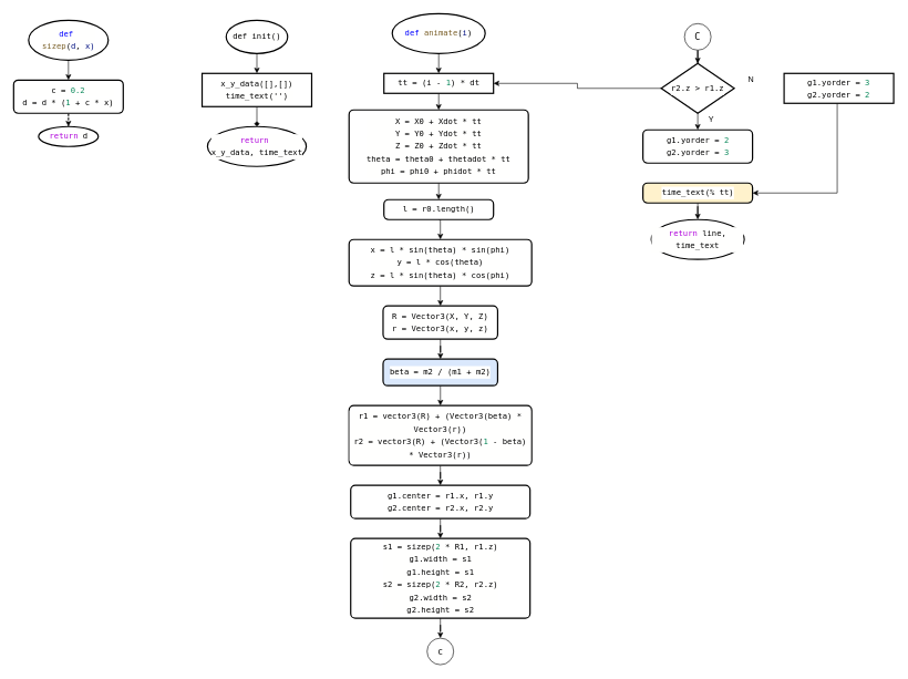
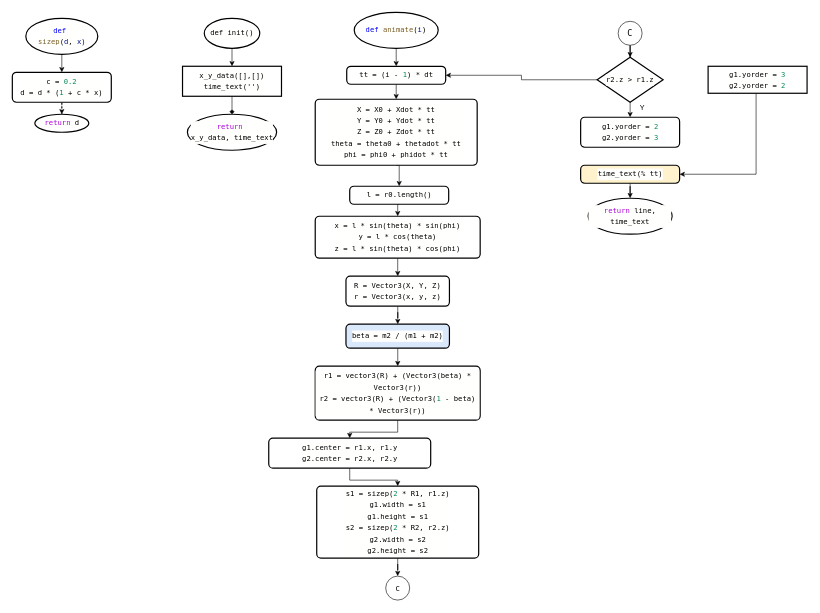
- <mxCell id="45" value="N" style="text;html=1;align=center;verticalAlign=middle;resizable=0;points=[];autosize=1;strokeColor=none;fillColor=none;fontSize=12;" vertex="1" parent="1"><mxGeometry x="1120" y="110" width="20" height="20" as="geometry" /></mxCell>
- <mxCell id="15" value="&lt;div style=&quot;background-color: rgb(255 , 255 , 254) ; font-family: monospace , &amp;#34;droid sans mono&amp;#34; , &amp;#34;monospace&amp;#34; , monospace , &amp;#34;droid sans fallback&amp;#34; ; line-height: 19px&quot;&gt;&lt;div style=&quot;font-family: monospace , &amp;#34;droid sans mono&amp;#34; , &amp;#34;monospace&amp;#34; , monospace , &amp;#34;droid sans fallback&amp;#34; ; line-height: 19px&quot;&gt;tt = (i - &lt;span style=&quot;color: #09885a&quot;&gt;1&lt;/span&gt;) * dt&lt;/div&gt;&lt;/div&gt;" style="whiteSpace=wrap;html=1;absoluteArcSize=1;arcSize=14;strokeWidth=2;rounded=0;" vertex="1" parent="1"><mxGeometry x="577.5" y="110" width="165" height="30" as="geometry" /></mxCell>
+ <mxCell id="15" value="&lt;div style=&quot;background-color: rgb(255 , 255 , 254) ; font-family: monospace , &amp;#34;droid sans mono&amp;#34; , &amp;#34;monospace&amp;#34; , monospace , &amp;#34;droid sans fallback&amp;#34; ; line-height: 19px&quot;&gt;&lt;div style=&quot;font-family: monospace , &amp;#34;droid sans mono&amp;#34; , &amp;#34;monospace&amp;#34; , monospace , &amp;#34;droid sans fallback&amp;#34; ; line-height: 19px&quot;&gt;tt = (i - &lt;span style=&quot;color: #09885a&quot;&gt;1&lt;/span&gt;) * dt&lt;/div&gt;&lt;/div&gt;" style="rounded=1;whiteSpace=wrap;html=1;absoluteArcSize=1;arcSize=14;strokeWidth=2;" vertex="1" parent="1"><mxGeometry x="577.5" y="110" width="165" height="30" as="geometry" /></mxCell>
- <mxCell id="19" value="&lt;div style=&quot;background-color: rgb(255 , 255 , 254) ; font-family: monospace , &amp;#34;droid sans mono&amp;#34; , &amp;#34;monospace&amp;#34; , monospace , &amp;#34;droid sans fallback&amp;#34; ; line-height: 19px&quot;&gt;&lt;div style=&quot;font-family: monospace , &amp;#34;droid sans mono&amp;#34; , &amp;#34;monospace&amp;#34; , monospace , &amp;#34;droid sans fallback&amp;#34; ; line-height: 19px&quot;&gt;&lt;div style=&quot;font-family: monospace , &amp;#34;droid sans mono&amp;#34; , &amp;#34;monospace&amp;#34; , monospace , &amp;#34;droid sans fallback&amp;#34; ; line-height: 19px&quot;&gt;&lt;font style=&quot;font-size: 12px&quot;&gt;l = r0.length()&lt;/font&gt;&lt;/div&gt;&lt;/div&gt;&lt;/div&gt;" style="rounded=1;whiteSpace=wrap;html=1;absoluteArcSize=1;arcSize=14;strokeWidth=2;" vertex="1" parent="1"><mxGeometry x="577.5" y="300" width="165" height="30" as="geometry" /></mxCell>
+ <mxCell id="19" value="&lt;div style=&quot;background-color: rgb(255 , 255 , 254) ; font-family: monospace , &amp;#34;droid sans mono&amp;#34; , &amp;#34;monospace&amp;#34; , monospace , &amp;#34;droid sans fallback&amp;#34; ; line-height: 19px&quot;&gt;&lt;div style=&quot;font-family: monospace , &amp;#34;droid sans mono&amp;#34; , &amp;#34;monospace&amp;#34; , monospace , &amp;#34;droid sans fallback&amp;#34; ; line-height: 19px&quot;&gt;&lt;div style=&quot;font-family: monospace , &amp;#34;droid sans mono&amp;#34; , &amp;#34;monospace&amp;#34; , monospace , &amp;#34;droid sans fallback&amp;#34; ; line-height: 19px&quot;&gt;&lt;font style=&quot;font-size: 12px&quot;&gt;l = r0.length()&lt;/font&gt;&lt;/div&gt;&lt;/div&gt;&lt;/div&gt;" style="rounded=1;whiteSpace=wrap;html=1;absoluteArcSize=1;arcSize=14;strokeWidth=2;" vertex="1" parent="1"><mxGeometry x="582.5" y="310" width="165" height="30" as="geometry" /></mxCell>
- <mxCell id="29" value="&lt;div style=&quot;background-color: rgb(255 , 255 , 254) ; font-family: monospace , &amp;#34;droid sans mono&amp;#34; , &amp;#34;monospace&amp;#34; , monospace , &amp;#34;droid sans fallback&amp;#34; ; font-size: 14px ; line-height: 19px&quot;&gt;&lt;div style=&quot;font-family: monospace , &amp;#34;droid sans mono&amp;#34; , &amp;#34;monospace&amp;#34; , monospace , &amp;#34;droid sans fallback&amp;#34; ; line-height: 19px ; font-size: 12px&quot;&gt;&lt;div style=&quot;font-family: monospace , &amp;#34;droid sans mono&amp;#34; , &amp;#34;monospace&amp;#34; , monospace , &amp;#34;droid sans fallback&amp;#34; ; line-height: 19px&quot;&gt;&lt;div&gt;g1.center = r1.x, r1.y&lt;/div&gt;&lt;div&gt;  g2.center = r2.x, r2.y&lt;/div&gt;&lt;/div&gt;&lt;/div&gt;&lt;/div&gt;" style="rounded=1;whiteSpace=wrap;html=1;absoluteArcSize=1;arcSize=14;strokeWidth=2;" vertex="1" parent="1"><mxGeometry x="527.5" y="730" width="270" height="50" as="geometry" /></mxCell>
+ <mxCell id="29" value="&lt;div style=&quot;background-color: rgb(255 , 255 , 254) ; font-family: monospace , &amp;#34;droid sans mono&amp;#34; , &amp;#34;monospace&amp;#34; , monospace , &amp;#34;droid sans fallback&amp;#34; ; font-size: 14px ; line-height: 19px&quot;&gt;&lt;div style=&quot;font-family: monospace , &amp;#34;droid sans mono&amp;#34; , &amp;#34;monospace&amp;#34; , monospace , &amp;#34;droid sans fallback&amp;#34; ; line-height: 19px ; font-size: 12px&quot;&gt;&lt;div style=&quot;font-family: monospace , &amp;#34;droid sans mono&amp;#34; , &amp;#34;monospace&amp;#34; , monospace , &amp;#34;droid sans fallback&amp;#34; ; line-height: 19px&quot;&gt;&lt;div&gt;g1.center = r1.x, r1.y&lt;/div&gt;&lt;div&gt;  g2.center = r2.x, r2.y&lt;/div&gt;&lt;/div&gt;&lt;/div&gt;&lt;/div&gt;" style="rounded=1;whiteSpace=wrap;html=1;absoluteArcSize=1;arcSize=14;strokeWidth=2;" vertex="1" parent="1"><mxGeometry x="447.5" y="730" width="270" height="50" as="geometry" /></mxCell>
